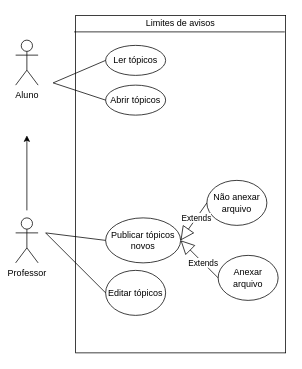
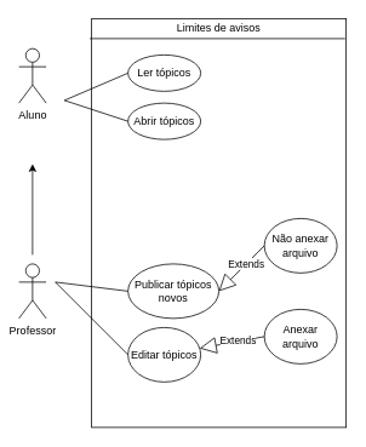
- <mxCell id="16" value="Não anexar arquivo" style="ellipse;whiteSpace=wrap;html=1;" vertex="1" parent="1"><mxGeometry x="275" y="240" width="80" height="60" as="geometry" /></mxCell>
+ <mxCell id="16" value="Não anexar arquivo" style="ellipse;whiteSpace=wrap;html=1;" vertex="1" parent="1"><mxGeometry x="290" y="240" width="80" height="60" as="geometry" /></mxCell>
- <mxCell id="15" value="Extends" style="endArrow=block;endSize=16;endFill=0;html=1;entryX=1;entryY=0.5;entryDx=0;entryDy=0;exitX=0;exitY=0.5;exitDx=0;exitDy=0;" edge="1" parent="1" source="14" target="10"><mxGeometry x="-0.2" width="160" relative="1" as="geometry"><mxPoint x="190" y="200" as="sourcePoint" /><mxPoint x="350" y="200" as="targetPoint" /><mxPoint as="offset" /></mxGeometry></mxCell>
+ <mxCell id="15" value="Extends" style="endArrow=block;endSize=16;endFill=0;html=1;exitX=0;exitY=0.5;exitDx=0;exitDy=0;" edge="1" parent="1" source="14" target="11"><mxGeometry x="-0.2" width="160" relative="1" as="geometry"><mxPoint x="190" y="200" as="sourcePoint" /><mxPoint x="350" y="200" as="targetPoint" /><mxPoint as="offset" /></mxGeometry></mxCell>
